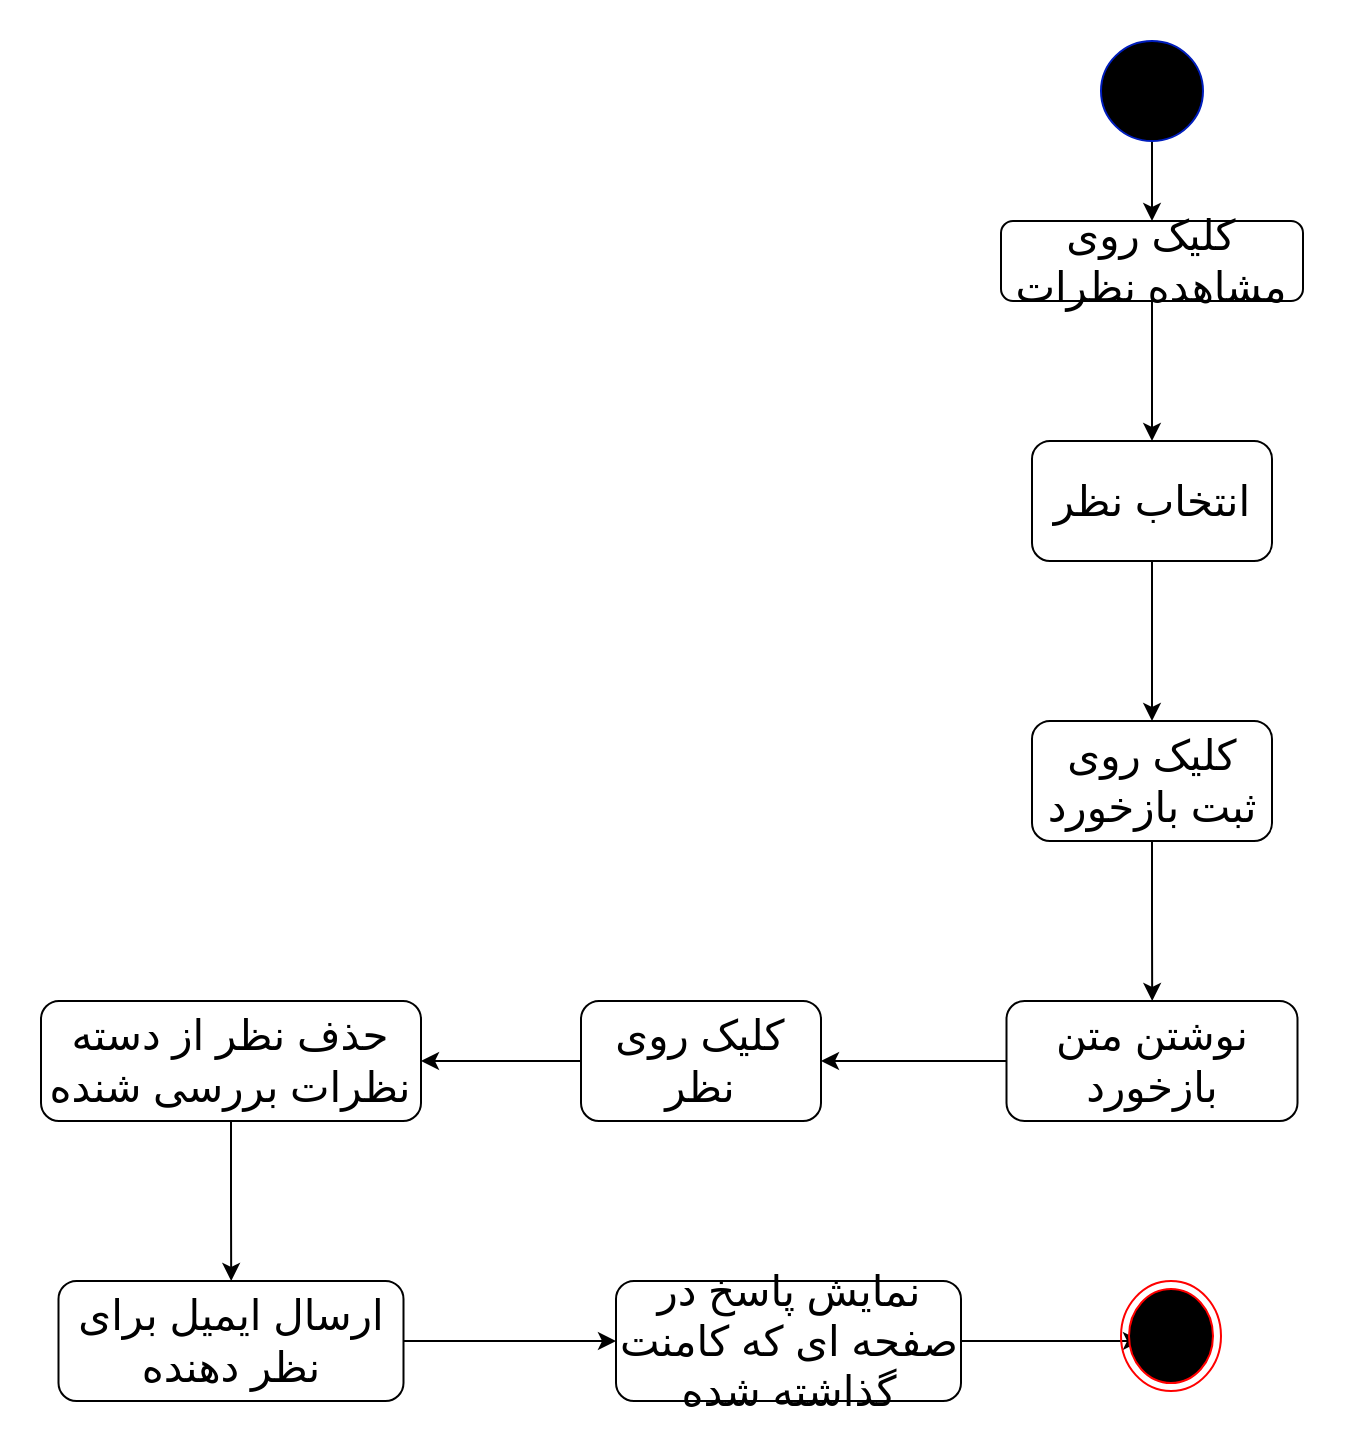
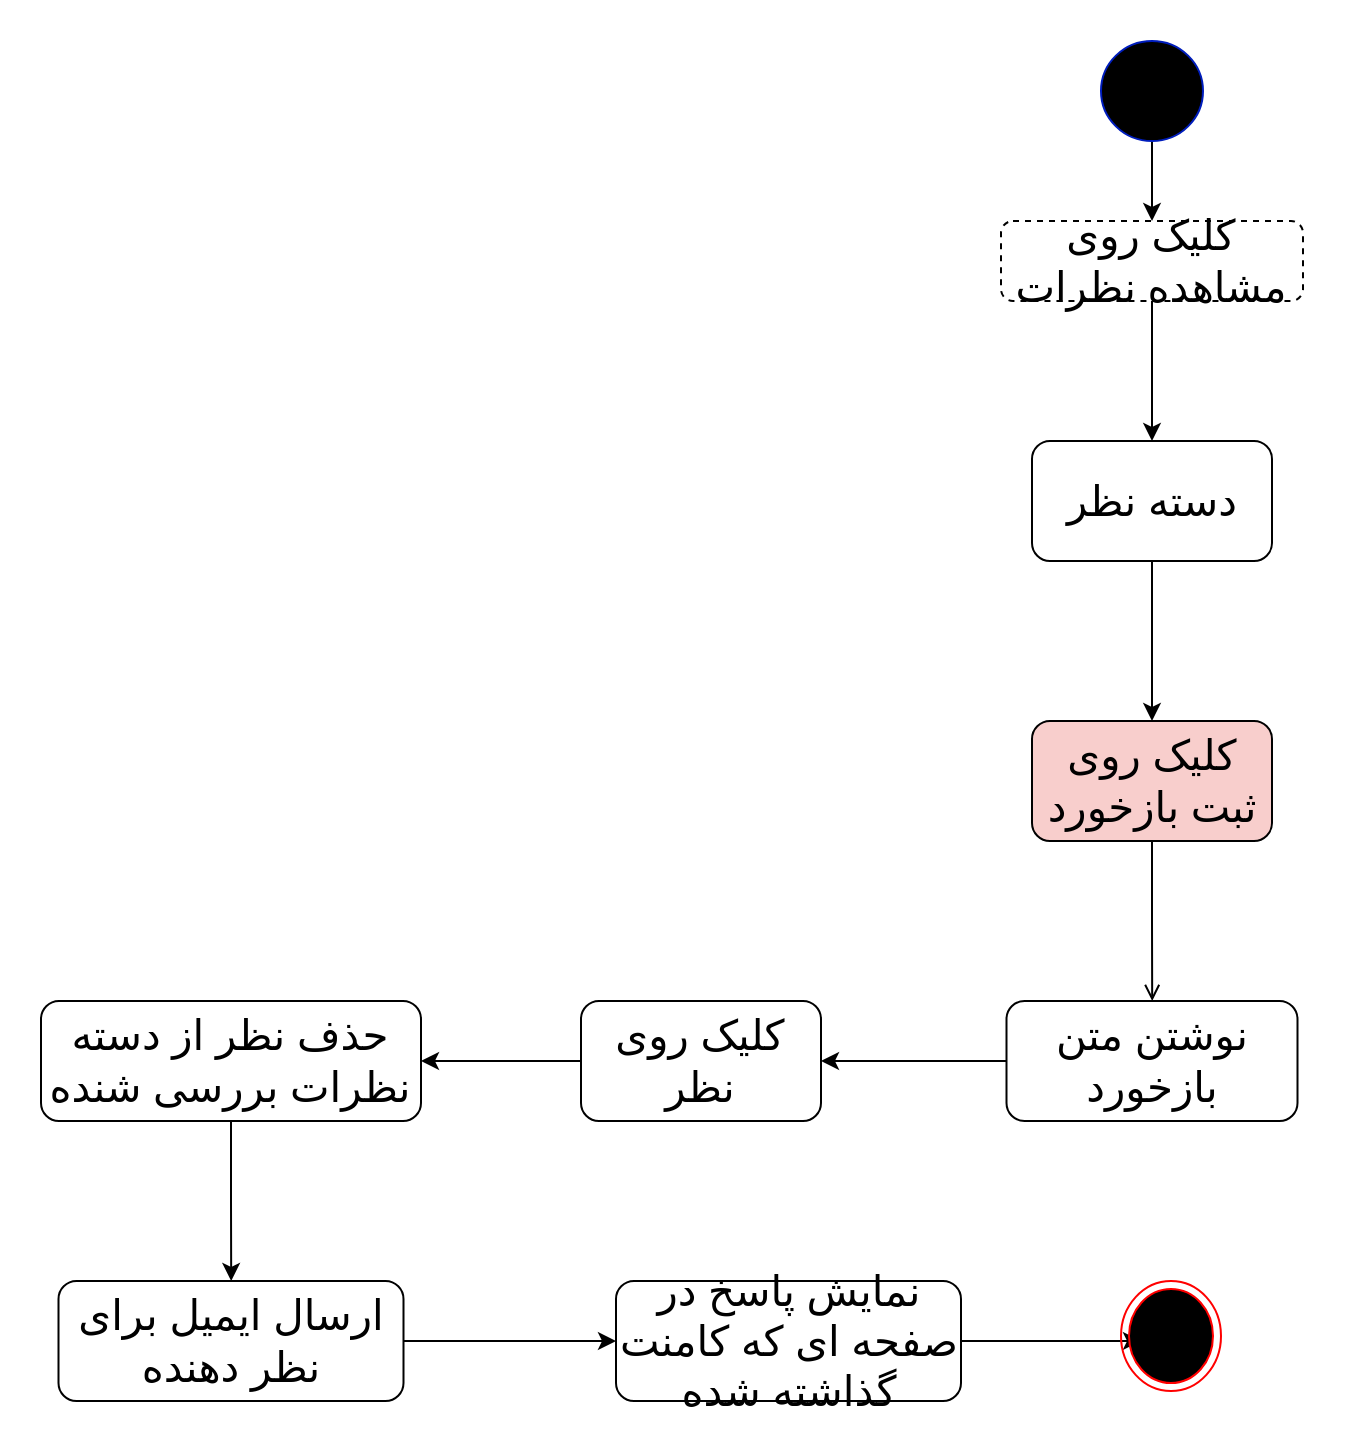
- <mxCell id="5" value="کلیک روی مشاهده نظرات" style="rounded=1;whiteSpace=wrap;html=1;fontSize=21;" vertex="1" parent="1"><mxGeometry x="500" y="110" width="151" height="40" as="geometry" /></mxCell>
+ <mxCell id="5" value="کلیک روی مشاهده نظرات" style="rounded=1;whiteSpace=wrap;html=1;fontSize=21;dashed=1;" vertex="1" parent="1"><mxGeometry x="500" y="110" width="151" height="40" as="geometry" /></mxCell>
- <mxCell id="7" value="انتخاب نظر" style="whiteSpace=wrap;html=1;fontSize=21;rounded=1;" vertex="1" parent="1"><mxGeometry x="515.5" y="220" width="120" height="60" as="geometry" /></mxCell>
+ <mxCell id="7" value="دسته نظر" style="whiteSpace=wrap;html=1;fontSize=21;rounded=1;" vertex="1" parent="1"><mxGeometry x="515.5" y="220" width="120" height="60" as="geometry" /></mxCell>
- <mxCell id="9" value="کلیک روی ثبت بازخورد" style="whiteSpace=wrap;html=1;fontSize=21;rounded=1;" vertex="1" parent="1"><mxGeometry x="515.5" y="360" width="120" height="60" as="geometry" /></mxCell>
+ <mxCell id="9" value="کلیک روی ثبت بازخورد" style="whiteSpace=wrap;html=1;fontSize=21;rounded=1;fillColor=#f8cecc;" vertex="1" parent="1"><mxGeometry x="515.5" y="360" width="120" height="60" as="geometry" /></mxCell>
- <mxCell id="8" value="" style="edgeStyle=orthogonalEdgeStyle;rounded=0;orthogonalLoop=1;jettySize=auto;html=1;" edge="1" parent="1" source="9" target="11"><mxGeometry relative="1" as="geometry" /></mxCell>
+ <mxCell id="8" value="" style="edgeStyle=orthogonalEdgeStyle;rounded=0;orthogonalLoop=1;jettySize=auto;html=1;endArrow=open;" edge="1" parent="1" source="9" target="11"><mxGeometry relative="1" as="geometry" /></mxCell>
